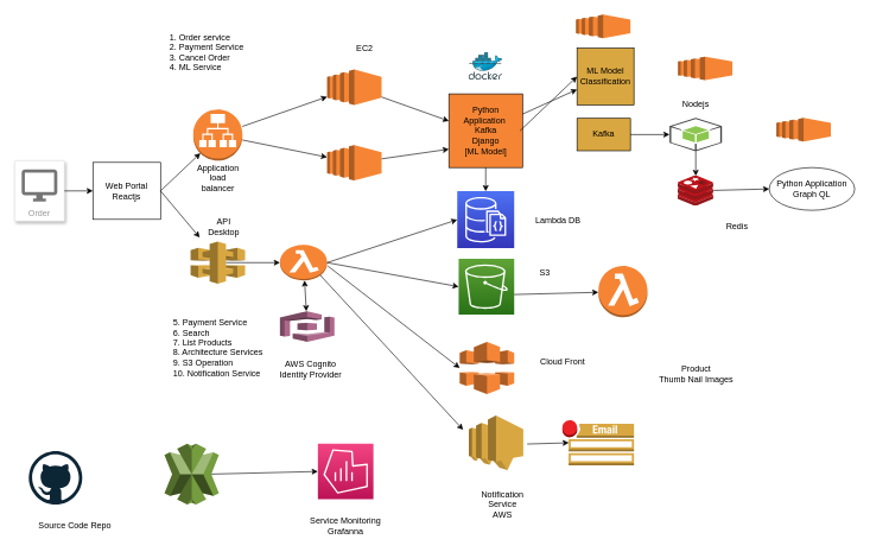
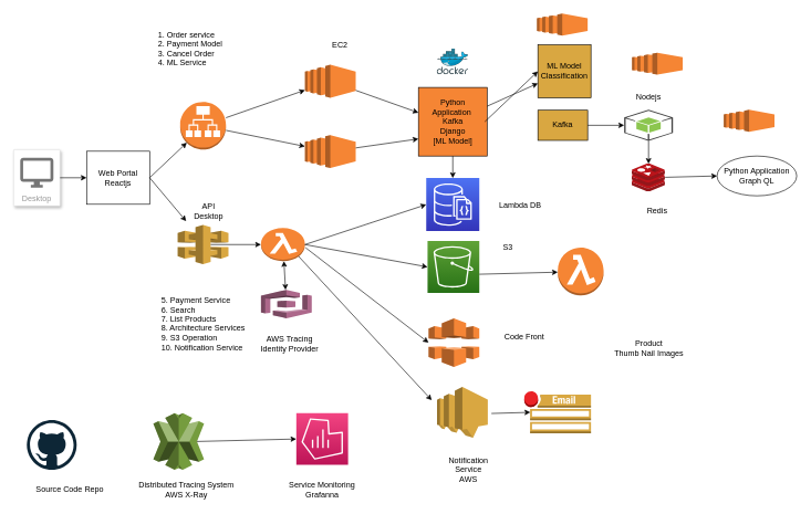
- <mxCell id="11" value="1. Order service&lt;br&gt;2. Payment Service&lt;br&gt;3. Cancel Order&lt;br&gt;4. ML Service" style="text;html=1;strokeColor=none;fillColor=none;align=left;verticalAlign=middle;whiteSpace=wrap;rounded=0;" parent="1" vertex="1"><mxGeometry x="235.5" y="58" width="140" height="30" as="geometry" /></mxCell>
+ <mxCell id="11" value="1. Order service&lt;br&gt;2. Payment Model&lt;br&gt;3. Cancel Order&lt;br&gt;4. ML Service" style="text;html=1;strokeColor=none;fillColor=none;align=left;verticalAlign=middle;whiteSpace=wrap;rounded=0;" parent="1" vertex="1"><mxGeometry x="235.5" y="58" width="140" height="30" as="geometry" /></mxCell>
- <mxCell id="34" value="Application&lt;br&gt;load&lt;br&gt;balancer" style="text;html=1;strokeColor=none;fillColor=none;align=center;verticalAlign=middle;whiteSpace=wrap;rounded=0;" parent="1" vertex="1"><mxGeometry x="275.5" y="234.75" width="60" height="30" as="geometry" /></mxCell>
- <mxCell id="24" value="Order" style="strokeColor=#dddddd;shadow=1;strokeWidth=1;rounded=1;absoluteArcSize=1;arcSize=2;labelPosition=center;verticalLabelPosition=middle;align=center;verticalAlign=bottom;spacingLeft=0;fontColor=#999999;fontSize=12;whiteSpace=wrap;spacingBottom=2;" parent="1" vertex="1"><mxGeometry x="20" y="225" width="70" height="85" as="geometry" /></mxCell>
+ <mxCell id="24" value="Desktop" style="strokeColor=#dddddd;shadow=1;strokeWidth=1;rounded=1;absoluteArcSize=1;arcSize=2;labelPosition=center;verticalLabelPosition=middle;align=center;verticalAlign=bottom;spacingLeft=0;fontColor=#999999;fontSize=12;whiteSpace=wrap;spacingBottom=2;" parent="1" vertex="1"><mxGeometry x="20" y="225" width="70" height="85" as="geometry" /></mxCell>
- <mxCell id="42" value="Redis" style="text;html=1;strokeColor=none;fillColor=none;align=center;verticalAlign=middle;whiteSpace=wrap;rounded=0;" parent="1" vertex="1"><mxGeometry x="1005" y="303" width="60" height="30" as="geometry" /></mxCell>
+ <mxCell id="42" value="Redis" style="text;html=1;strokeColor=none;fillColor=none;align=center;verticalAlign=middle;whiteSpace=wrap;rounded=0;" parent="1" vertex="1"><mxGeometry x="960" y="303" width="60" height="30" as="geometry" /></mxCell>
- <mxCell id="37" value="S3" style="text;html=1;strokeColor=none;fillColor=none;align=center;verticalAlign=middle;whiteSpace=wrap;rounded=0;" parent="1" vertex="1"><mxGeometry x="734.5" y="368" width="60" height="30" as="geometry" /></mxCell>
+ <mxCell id="37" value="S3" style="text;html=1;strokeColor=none;fillColor=none;align=center;verticalAlign=middle;whiteSpace=wrap;rounded=0;" parent="1" vertex="1"><mxGeometry x="734.5" y="358" width="60" height="30" as="geometry" /></mxCell>
- <mxCell id="40" value="Cloud Front" style="text;html=1;strokeColor=none;fillColor=none;align=center;verticalAlign=middle;whiteSpace=wrap;rounded=0;" parent="1" vertex="1"><mxGeometry x="750" y="493" width="80" height="30" as="geometry" /></mxCell>
+ <mxCell id="40" value="Code Front" style="text;html=1;strokeColor=none;fillColor=none;align=center;verticalAlign=middle;whiteSpace=wrap;rounded=0;" parent="1" vertex="1"><mxGeometry x="750" y="493" width="80" height="30" as="geometry" /></mxCell>
- <mxCell id="15" value="AWS Cognito&lt;br&gt;Identity Provider" style="text;html=1;strokeColor=none;fillColor=none;align=center;verticalAlign=middle;whiteSpace=wrap;rounded=0;" parent="1" vertex="1"><mxGeometry x="380.5" y="503" width="110" height="30" as="geometry" /></mxCell>
+ <mxCell id="15" value="AWS Tracing&lt;br&gt;Identity Provider" style="text;html=1;strokeColor=none;fillColor=none;align=center;verticalAlign=middle;whiteSpace=wrap;rounded=0;" parent="1" vertex="1"><mxGeometry x="380.5" y="503" width="110" height="30" as="geometry" /></mxCell>
+ <mxCell id="44" value="Distributed Tracing System&lt;br&gt;AWS X-Ray" style="text;html=1;strokeColor=none;fillColor=none;align=center;verticalAlign=middle;whiteSpace=wrap;rounded=0;" parent="1" vertex="1"><mxGeometry x="200" y="723" width="161.25" height="30" as="geometry" /></mxCell>
